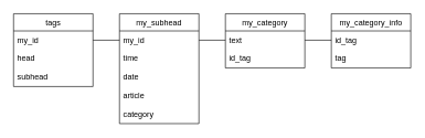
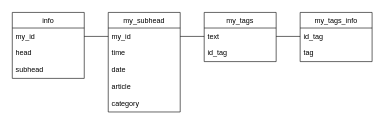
- <mxCell id="2" value="tags" style="swimlane;fontStyle=0;childLayout=stackLayout;horizontal=1;startSize=26;fillColor=none;horizontalStack=0;resizeParent=1;resizeParentMax=0;resizeLast=0;collapsible=1;marginBottom=0;" vertex="1" parent="1"><mxGeometry x="20" y="20" width="120" height="110" as="geometry" /></mxCell>
+ <mxCell id="2" value="info" style="swimlane;fontStyle=0;childLayout=stackLayout;horizontal=1;startSize=26;fillColor=none;horizontalStack=0;resizeParent=1;resizeParentMax=0;resizeLast=0;collapsible=1;marginBottom=0;" vertex="1" parent="1"><mxGeometry x="20" y="20" width="120" height="110" as="geometry" /></mxCell>
- <mxCell id="12" value="my_category" style="swimlane;fontStyle=0;childLayout=stackLayout;horizontal=1;startSize=26;fillColor=none;horizontalStack=0;resizeParent=1;resizeParentMax=0;resizeLast=0;collapsible=1;marginBottom=0;" vertex="1" parent="1"><mxGeometry x="340" y="20" width="120" height="82" as="geometry" /></mxCell>
+ <mxCell id="12" value="my_tags" style="swimlane;fontStyle=0;childLayout=stackLayout;horizontal=1;startSize=26;fillColor=none;horizontalStack=0;resizeParent=1;resizeParentMax=0;resizeLast=0;collapsible=1;marginBottom=0;" vertex="1" parent="1"><mxGeometry x="340" y="20" width="120" height="82" as="geometry" /></mxCell>
- <mxCell id="15" value="my_category_info" style="swimlane;fontStyle=0;childLayout=stackLayout;horizontal=1;startSize=26;fillColor=none;horizontalStack=0;resizeParent=1;resizeParentMax=0;resizeLast=0;collapsible=1;marginBottom=0;" vertex="1" parent="1"><mxGeometry x="500" y="20" width="120" height="82" as="geometry" /></mxCell>
+ <mxCell id="15" value="my_tags_info" style="swimlane;fontStyle=0;childLayout=stackLayout;horizontal=1;startSize=26;fillColor=none;horizontalStack=0;resizeParent=1;resizeParentMax=0;resizeLast=0;collapsible=1;marginBottom=0;" vertex="1" parent="1"><mxGeometry x="500" y="20" width="120" height="82" as="geometry" /></mxCell>
